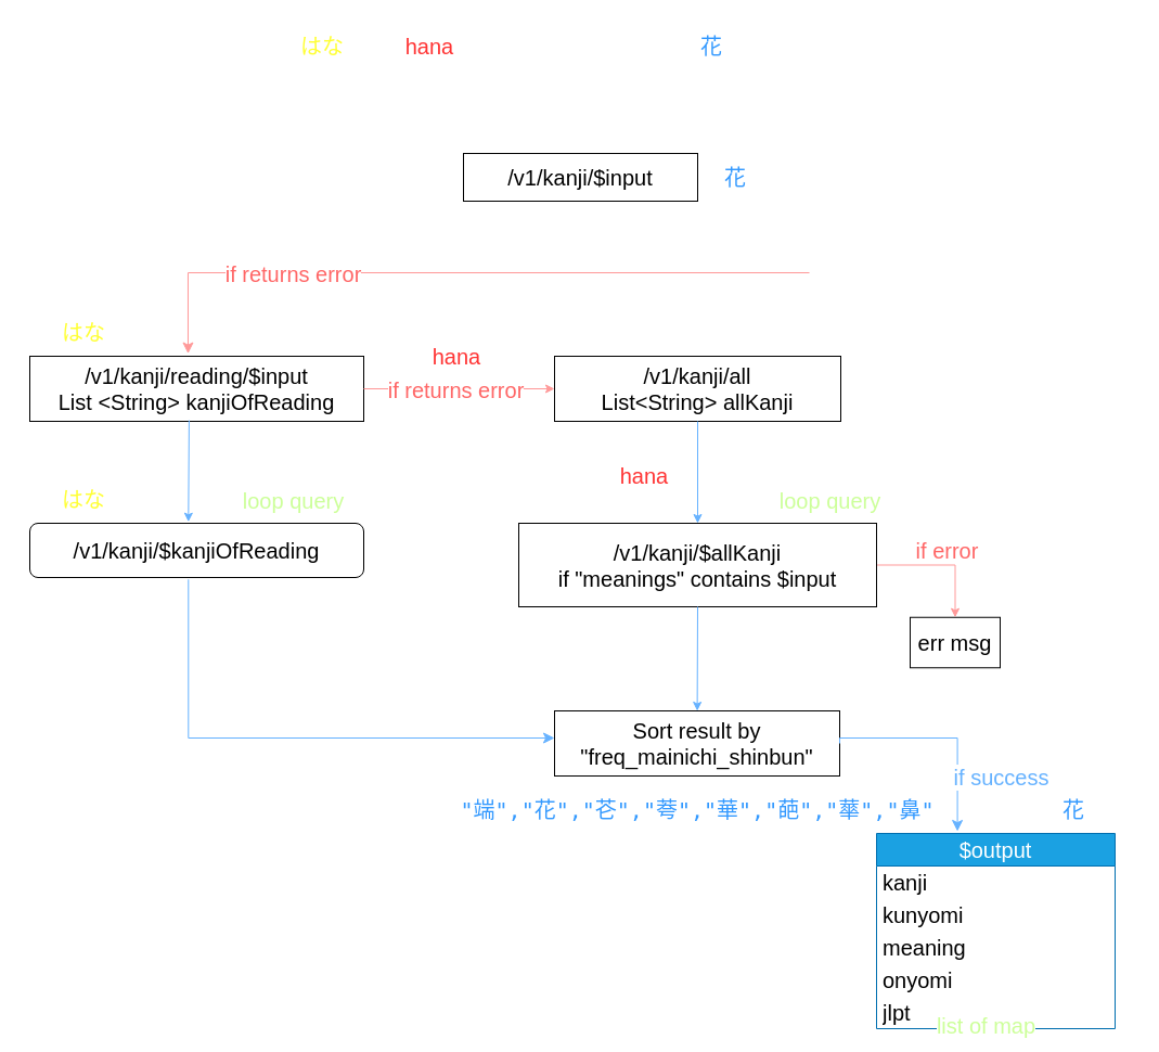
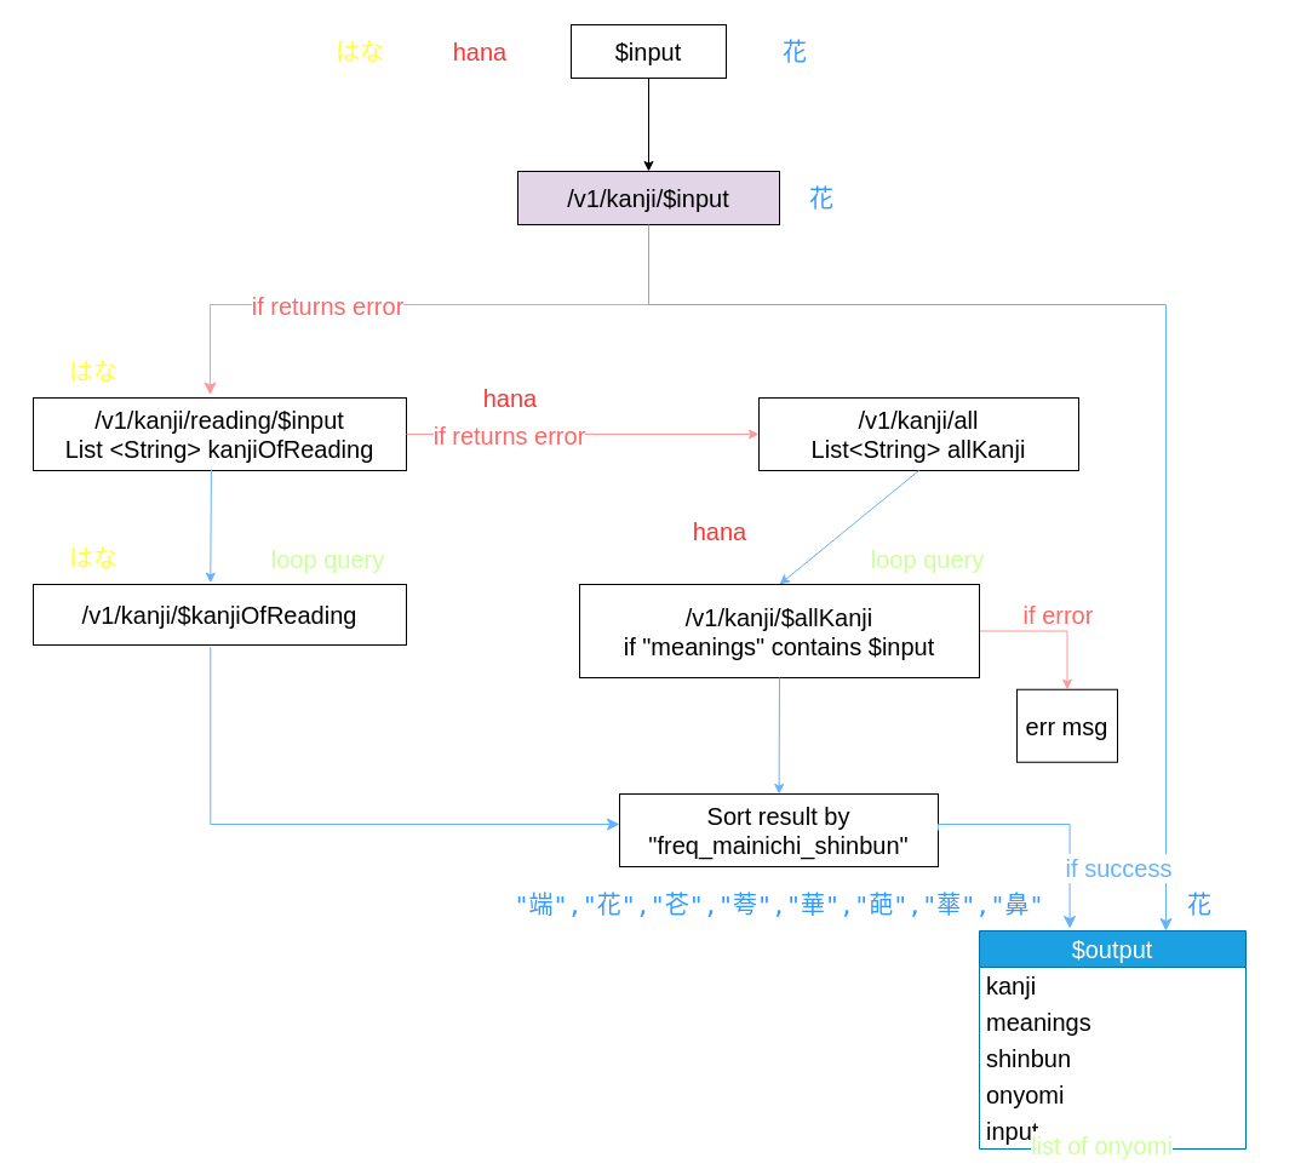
+ <mxCell id="4" value="$input" style="whiteSpace=wrap;html=1;fontSize=20;rounded=0;" vertex="1" parent="1"><mxGeometry x="471" y="20" width="128" height="44" as="geometry" /></mxCell>
+ <mxCell id="3" value="" style="edgeStyle=orthogonalEdgeStyle;rounded=0;orthogonalLoop=1;jettySize=auto;html=1;entryX=0.5;entryY=0;entryDx=0;entryDy=0;" edge="1" parent="1" source="4" target="2"><mxGeometry relative="1" as="geometry" /></mxCell>
- <mxCell id="2" value="/v1/kanji/$input" style="whiteSpace=wrap;html=1;fontSize=20;rounded=0;" vertex="1" parent="1"><mxGeometry x="427" y="141" width="216" height="44" as="geometry" /></mxCell>
+ <mxCell id="2" value="/v1/kanji/$input" style="whiteSpace=wrap;html=1;fontSize=20;rounded=0;fillColor=#e1d5e7;" vertex="1" parent="1"><mxGeometry x="427" y="141" width="216" height="44" as="geometry" /></mxCell>
- <mxCell id="20" value="&lt;font style=&quot;font-size: 20px;&quot;&gt;/v1/kanji/all&lt;/font&gt;&lt;div&gt;&lt;font style=&quot;font-size: 20px;&quot;&gt;List&amp;lt;String&amp;gt; allKanji&lt;/font&gt;&lt;/div&gt;" style="rounded=0;whiteSpace=wrap;html=1;" vertex="1" parent="1"><mxGeometry x="511" y="328" width="264" height="60" as="geometry" /></mxCell>
+ <mxCell id="20" value="&lt;font style=&quot;font-size: 20px;&quot;&gt;/v1/kanji/all&lt;/font&gt;&lt;div&gt;&lt;font style=&quot;font-size: 20px;&quot;&gt;List&amp;lt;String&amp;gt; allKanji&lt;/font&gt;&lt;/div&gt;" style="rounded=0;whiteSpace=wrap;html=1;" vertex="1" parent="1"><mxGeometry x="626" y="328" width="264" height="60" as="geometry" /></mxCell>
+ <mxCell id="17" value="" style="edgeStyle=elbowEdgeStyle;elbow=vertical;endArrow=classic;html=1;curved=0;rounded=0;endSize=8;startSize=8;entryX=0.7;entryY=0;entryDx=0;entryDy=0;exitX=0.5;exitY=1;exitDx=0;exitDy=0;labelBackgroundColor=none;strokeColor=#66B2FF;entryPerimeter=0;" edge="1" parent="1" source="2" target="5"><mxGeometry width="50" height="50" relative="1" as="geometry"><mxPoint x="823" y="163" as="sourcePoint" /><mxPoint x="434" y="284" as="targetPoint" /><Array as="points"><mxPoint x="962" y="251" /></Array></mxGeometry></mxCell>
- <mxCell id="15" value="/v1/kanji/$kanjiOfReading" style="whiteSpace=wrap;html=1;fontSize=20;rounded=1;" vertex="1" parent="1"><mxGeometry x="27" y="482" width="308" height="50" as="geometry" /></mxCell>
+ <mxCell id="15" value="/v1/kanji/$kanjiOfReading" style="whiteSpace=wrap;html=1;fontSize=20;rounded=0;" vertex="1" parent="1"><mxGeometry x="27" y="482" width="308" height="50" as="geometry" /></mxCell>
- <mxCell id="31" value="err msg" style="whiteSpace=wrap;html=1;fontSize=20;rounded=0;" vertex="1" parent="1"><mxGeometry x="839" y="568.75" width="83" height="46.5" as="geometry" /></mxCell>
+ <mxCell id="31" value="err msg" style="whiteSpace=wrap;html=1;fontSize=20;rounded=0;" vertex="1" parent="1"><mxGeometry x="839" y="568.75" width="83" height="60" as="geometry" /></mxCell>
- <mxCell id="7" value="kunyomi" style="text;strokeColor=none;fillColor=none;align=left;verticalAlign=middle;spacingLeft=4;spacingRight=4;overflow=hidden;points=[[0,0.5],[1,0.5]];portConstraint=eastwest;rotatable=0;whiteSpace=wrap;html=1;fontSize=20;" vertex="1" parent="5"><mxGeometry y="60" width="220" height="30" as="geometry" /></mxCell>
+ <mxCell id="7" value="meanings" style="text;strokeColor=none;fillColor=none;align=left;verticalAlign=middle;spacingLeft=4;spacingRight=4;overflow=hidden;points=[[0,0.5],[1,0.5]];portConstraint=eastwest;rotatable=0;whiteSpace=wrap;html=1;fontSize=20;" vertex="1" parent="5"><mxGeometry y="60" width="220" height="30" as="geometry" /></mxCell>
- <mxCell id="8" value="meaning" style="text;strokeColor=none;fillColor=none;align=left;verticalAlign=middle;spacingLeft=4;spacingRight=4;overflow=hidden;points=[[0,0.5],[1,0.5]];portConstraint=eastwest;rotatable=0;whiteSpace=wrap;html=1;fontSize=20;" vertex="1" parent="5"><mxGeometry y="90" width="220" height="30" as="geometry" /></mxCell>
+ <mxCell id="8" value="shinbun" style="text;strokeColor=none;fillColor=none;align=left;verticalAlign=middle;spacingLeft=4;spacingRight=4;overflow=hidden;points=[[0,0.5],[1,0.5]];portConstraint=eastwest;rotatable=0;whiteSpace=wrap;html=1;fontSize=20;" vertex="1" parent="5"><mxGeometry y="90" width="220" height="30" as="geometry" /></mxCell>
- <mxCell id="10" value="jlpt" style="text;strokeColor=none;fillColor=none;align=left;verticalAlign=middle;spacingLeft=4;spacingRight=4;overflow=hidden;points=[[0,0.5],[1,0.5]];portConstraint=eastwest;rotatable=0;whiteSpace=wrap;html=1;fontSize=20;" vertex="1" parent="5"><mxGeometry y="150" width="220" height="30" as="geometry" /></mxCell>
+ <mxCell id="10" value="input" style="text;strokeColor=none;fillColor=none;align=left;verticalAlign=middle;spacingLeft=4;spacingRight=4;overflow=hidden;points=[[0,0.5],[1,0.5]];portConstraint=eastwest;rotatable=0;whiteSpace=wrap;html=1;fontSize=20;" vertex="1" parent="5"><mxGeometry y="150" width="220" height="30" as="geometry" /></mxCell>
- <mxCell id="11" value="&lt;font color=&quot;#ccff99&quot; style=&quot;font-size: 20px;&quot;&gt;list of map&lt;/font&gt;" style="edgeLabel;resizable=0;html=1;;align=center;verticalAlign=middle;" connectable="0" vertex="1" parent="5"><mxGeometry y="180" width="220" as="geometry"><mxPoint x="-9" y="-4" as="offset" /></mxGeometry></mxCell>
+ <mxCell id="11" value="&lt;font color=&quot;#ccff99&quot; style=&quot;font-size: 20px;&quot;&gt;list of onyomi&lt;/font&gt;" style="edgeLabel;resizable=0;html=1;;align=center;verticalAlign=middle;" connectable="0" vertex="1" parent="5"><mxGeometry y="180" width="220" as="geometry"><mxPoint x="-9" y="-4" as="offset" /></mxGeometry></mxCell>
